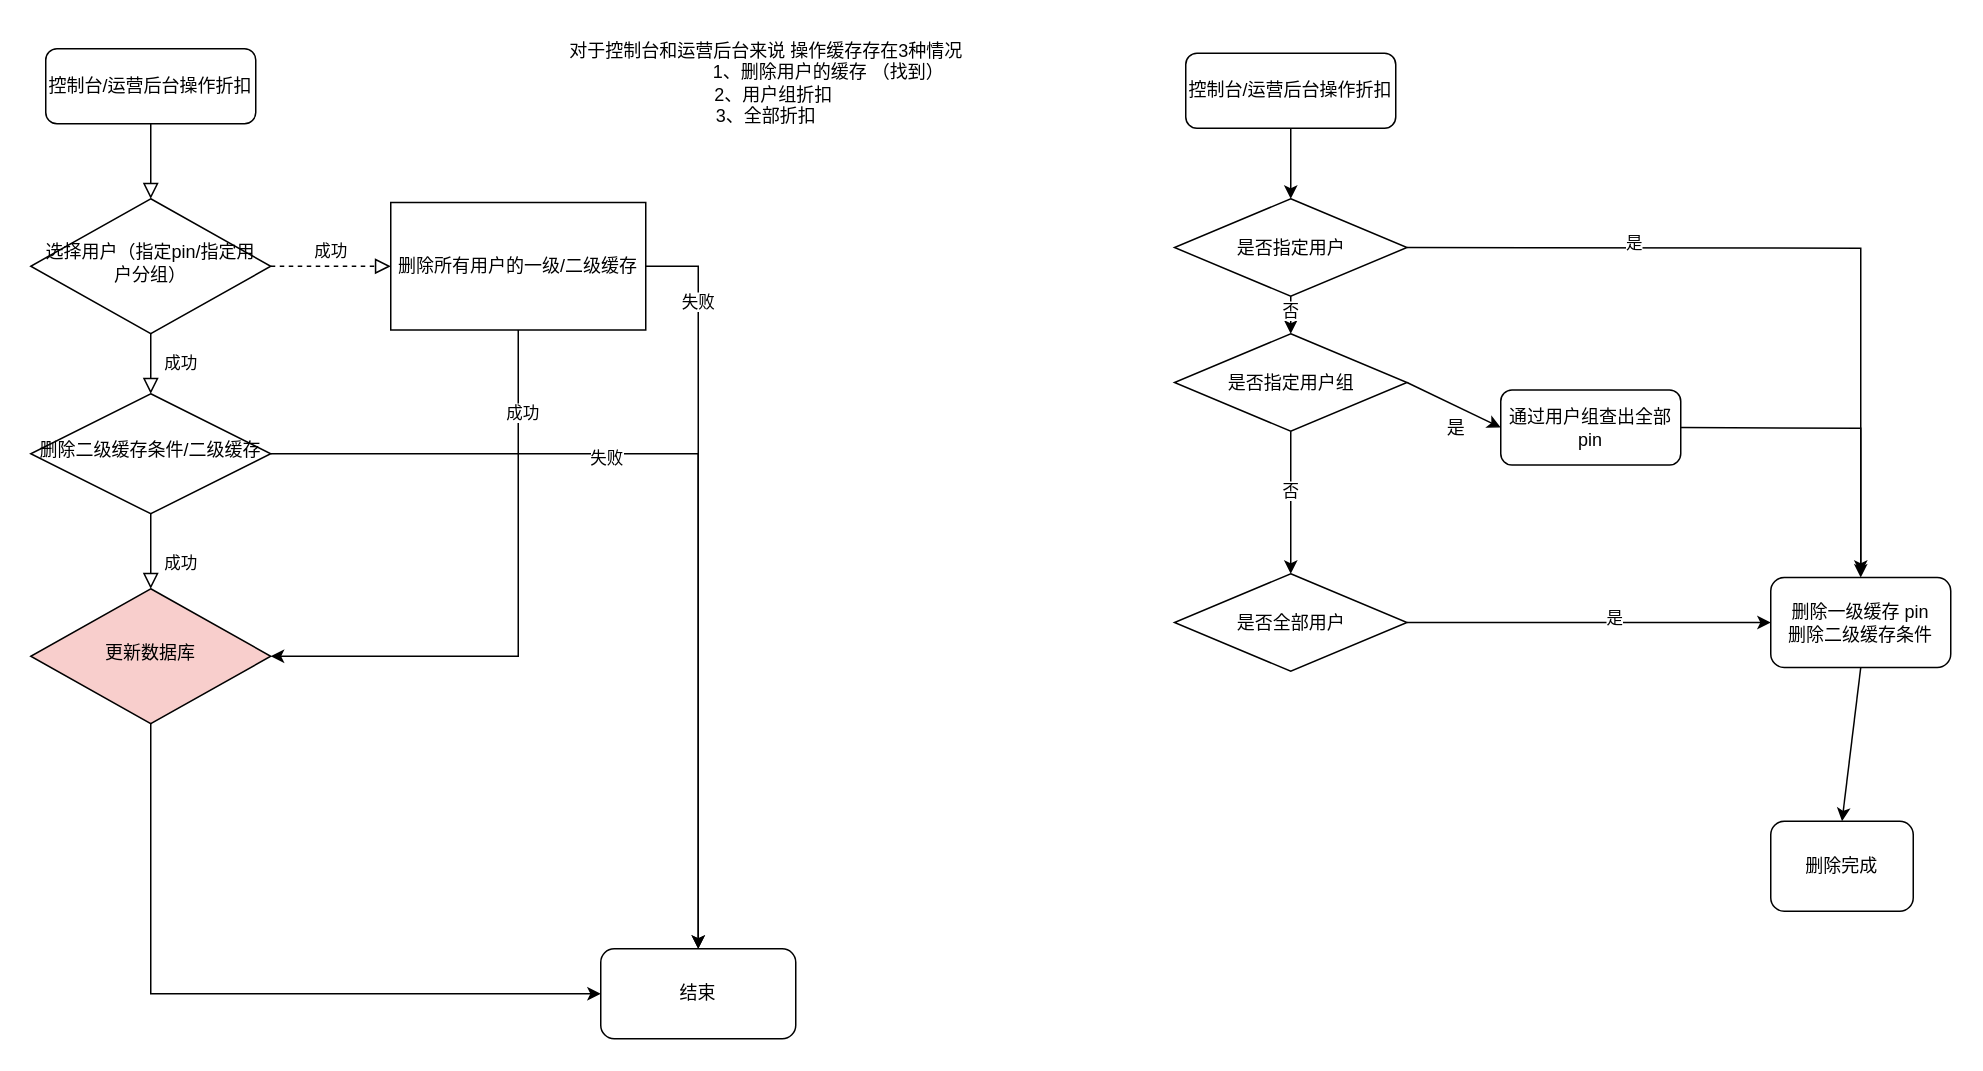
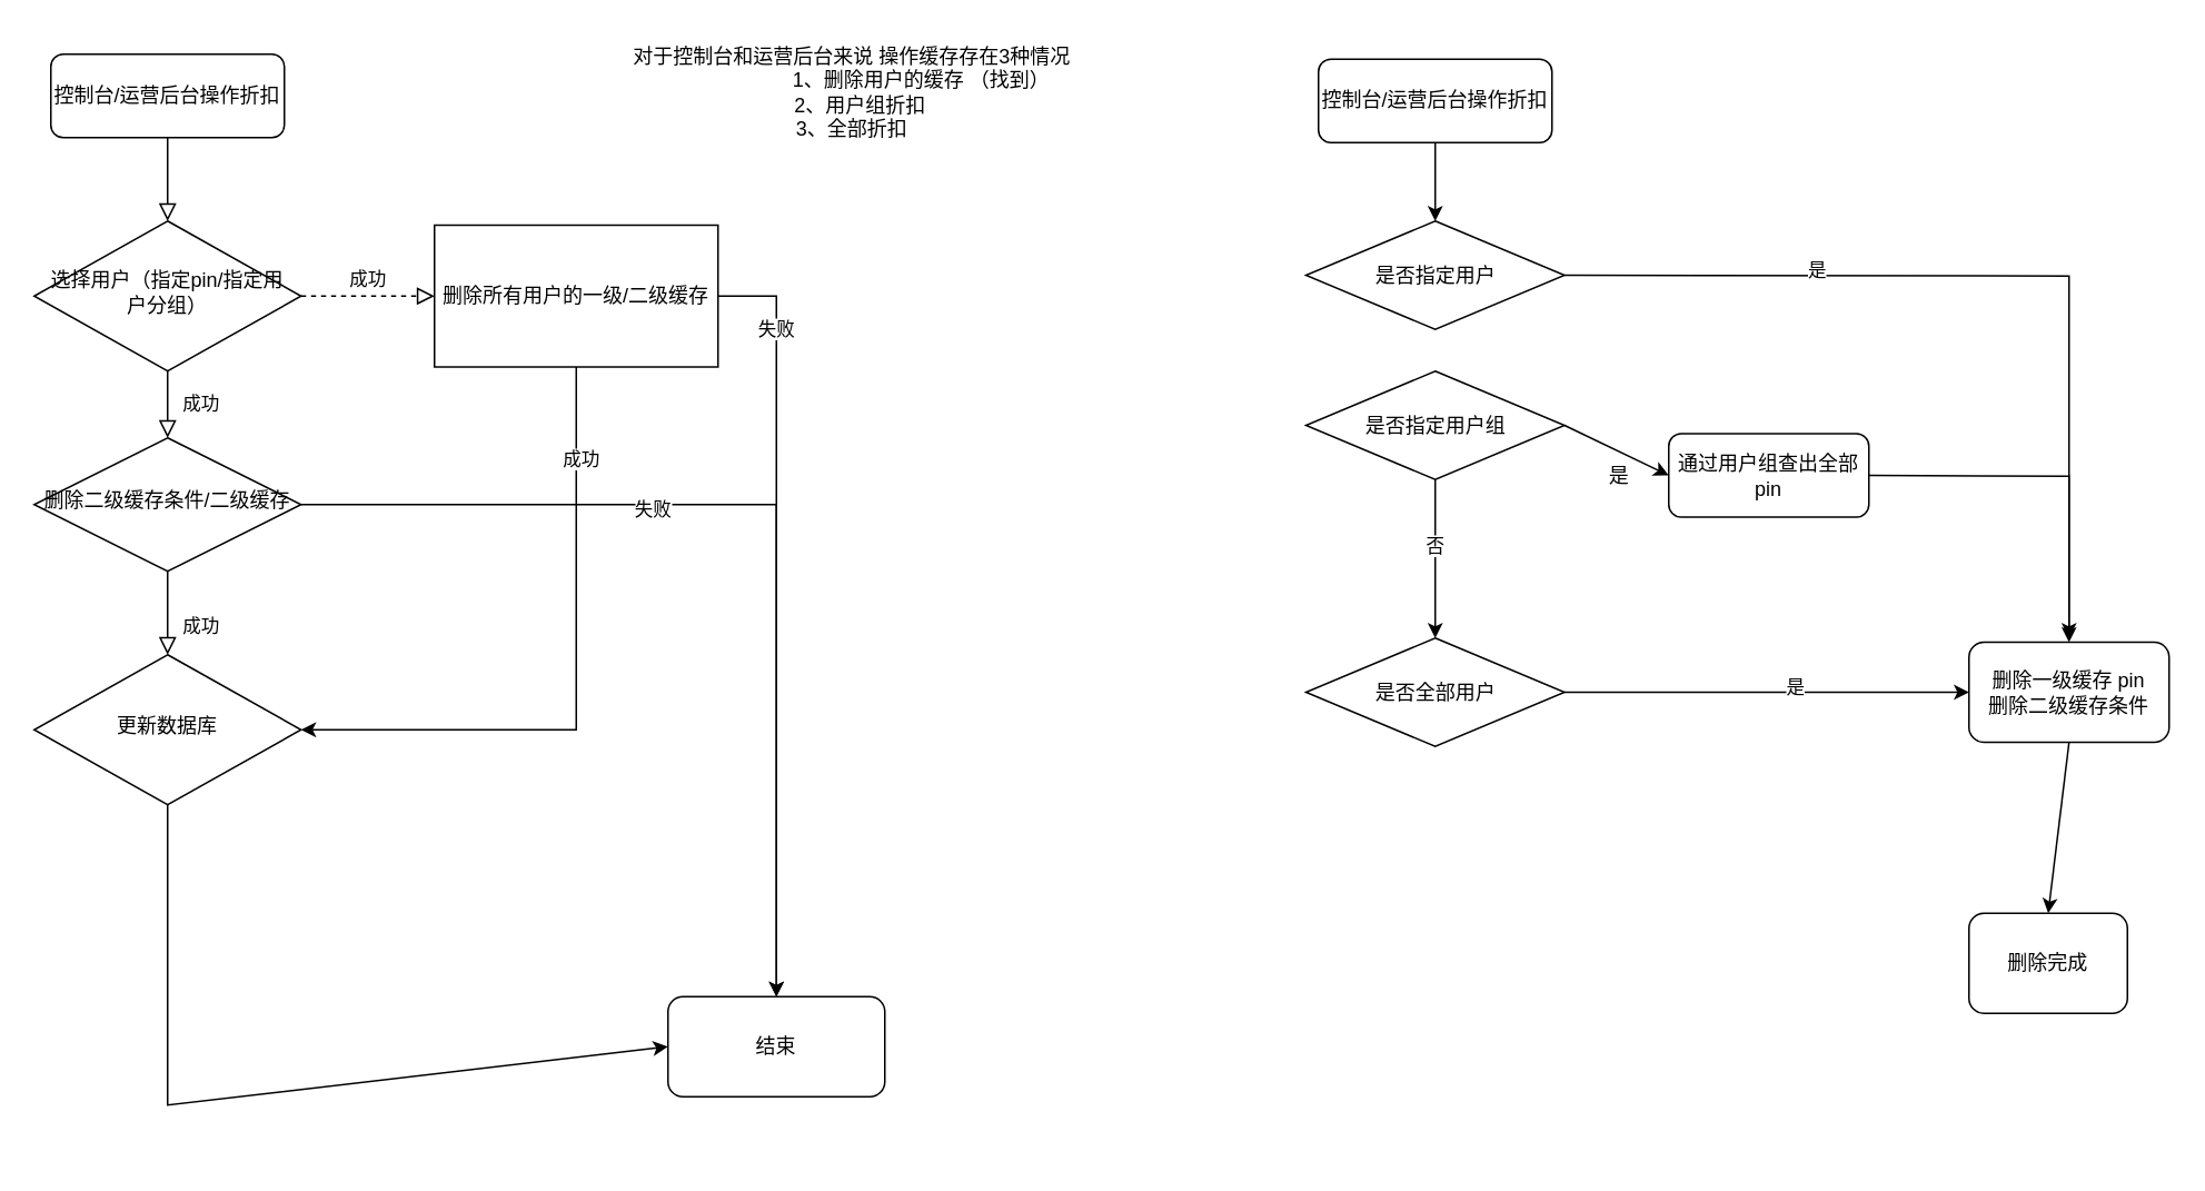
- <mxCell id="34" value="" style="endArrow=classic;html=1;rounded=0;exitX=0.5;exitY=1;exitDx=0;exitDy=0;entryX=0.5;entryY=0;entryDx=0;entryDy=0;" edge="1" parent="1" source="20" target="22"><mxGeometry width="50" height="50" relative="1" as="geometry"><mxPoint x="910" y="262" as="sourcePoint" /><mxPoint x="960" y="212" as="targetPoint" /></mxGeometry></mxCell>
- <mxCell id="35" value="否" style="edgeLabel;html=1;align=center;verticalAlign=middle;resizable=0;points=[];" vertex="1" connectable="0" parent="34"><mxGeometry x="-0.291" y="-1" relative="1" as="geometry"><mxPoint as="offset" /></mxGeometry></mxCell>
- <mxCell id="9" value="更新数据库" style="rhombus;whiteSpace=wrap;html=1;shadow=0;fontFamily=Helvetica;fontSize=12;align=center;strokeWidth=1;spacing=6;spacingTop=-4;fillColor=#f8cecc;" vertex="1" parent="1"><mxGeometry x="20" y="392" width="160" height="90" as="geometry" /></mxCell>
+ <mxCell id="9" value="更新数据库" style="rhombus;whiteSpace=wrap;html=1;shadow=0;fontFamily=Helvetica;fontSize=12;align=center;strokeWidth=1;spacing=6;spacingTop=-4;" vertex="1" parent="1"><mxGeometry x="20" y="392" width="160" height="90" as="geometry" /></mxCell>
- <mxCell id="11" value="结束" style="rounded=1;whiteSpace=wrap;html=1;" vertex="1" parent="1"><mxGeometry x="400" y="632" width="130" height="60" as="geometry" /></mxCell>
+ <mxCell id="11" value="结束" style="rounded=1;whiteSpace=wrap;html=1;" vertex="1" parent="1"><mxGeometry x="400" y="597" width="130" height="60" as="geometry" /></mxCell>
